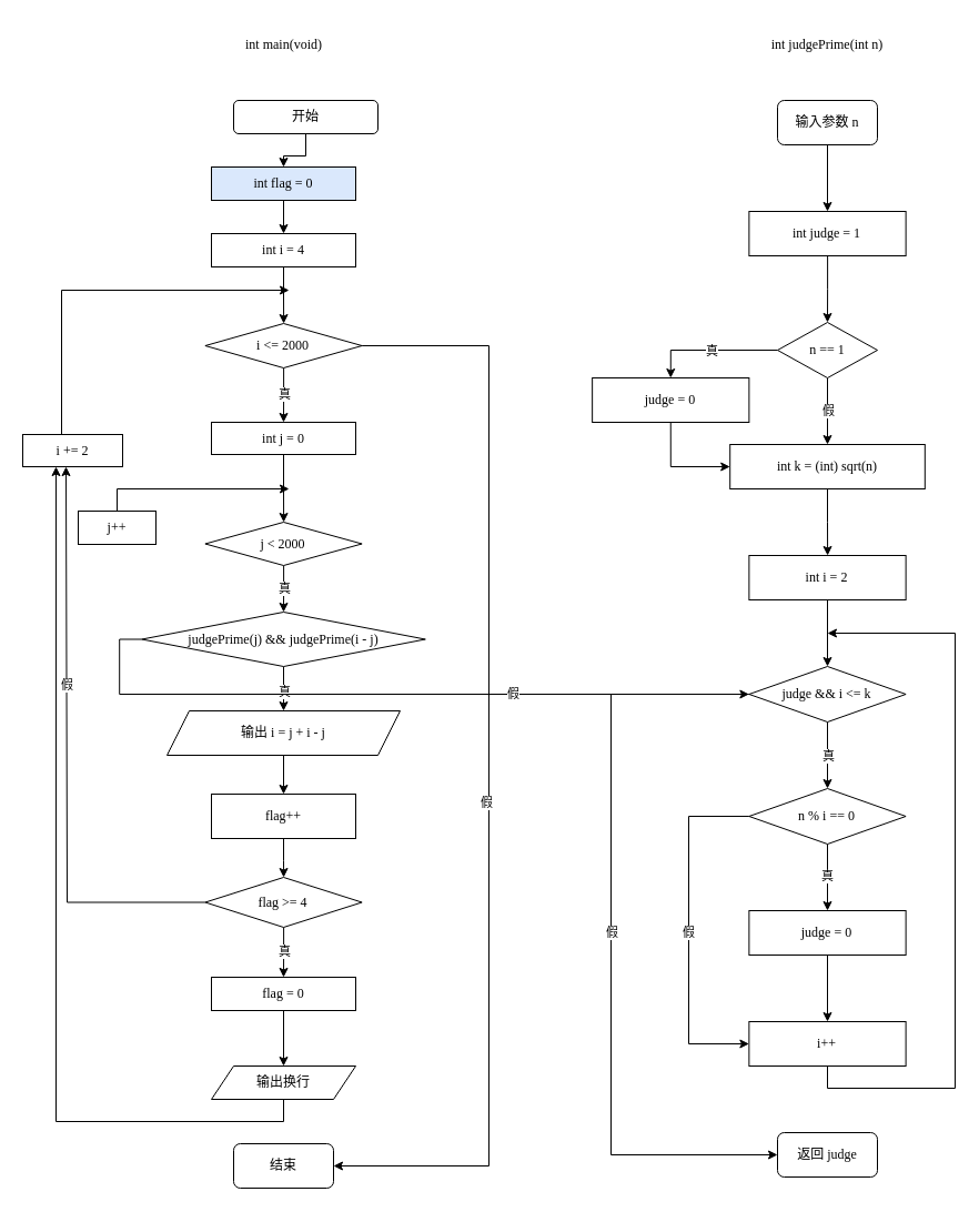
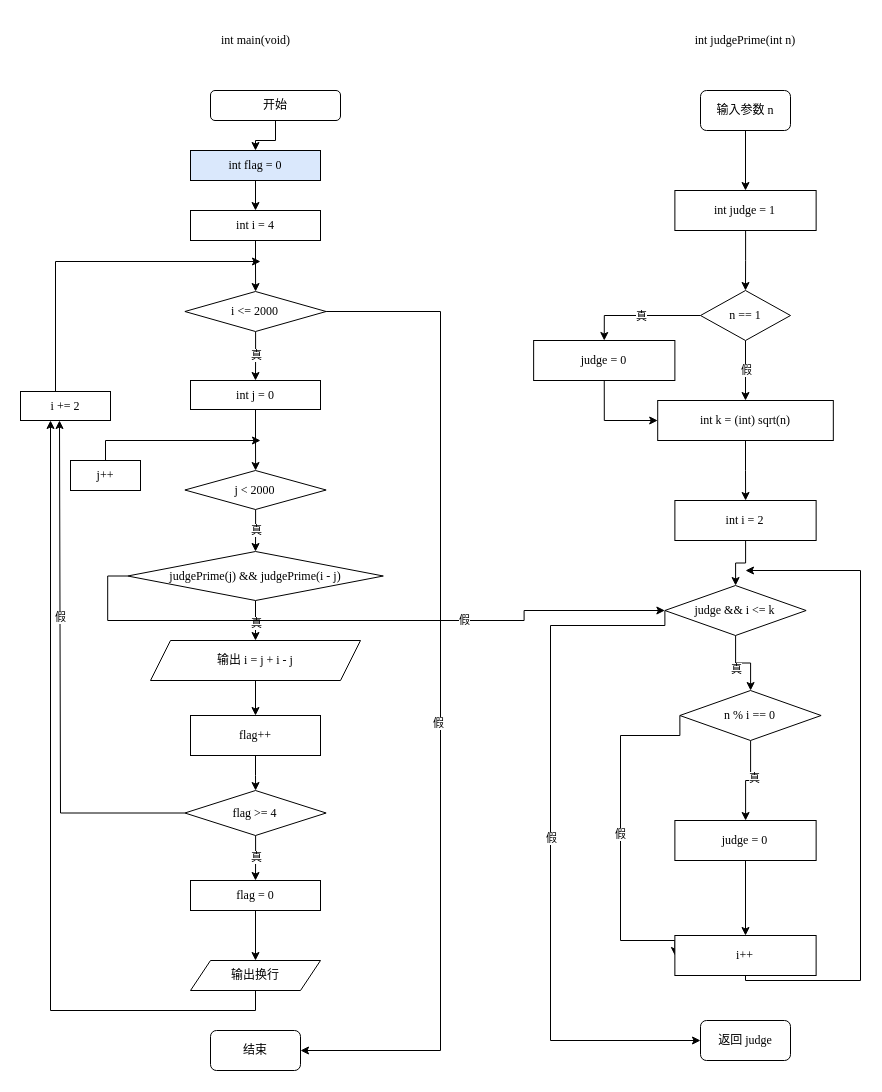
- <mxCell id="22" value="judge &amp;amp;&amp;amp; i &amp;lt;= k" style="rhombus;whiteSpace=wrap;html=1;fontFamily=JetBrains Mono;" parent="1" vertex="1"><mxGeometry x="674.38" y="600" width="141.25" height="50" as="geometry" /></mxCell>
+ <mxCell id="22" value="judge &amp;amp;&amp;amp; i &amp;lt;= k" style="rhombus;whiteSpace=wrap;html=1;fontFamily=JetBrains Mono;" parent="1" vertex="1"><mxGeometry x="664.38" y="585" width="141.25" height="50" as="geometry" /></mxCell>
- <mxCell id="27" value="n % i == 0" style="rhombus;whiteSpace=wrap;html=1;fontFamily=JetBrains Mono;" parent="1" vertex="1"><mxGeometry x="674.37" y="710" width="141.25" height="50" as="geometry" /></mxCell>
+ <mxCell id="27" value="n % i == 0" style="rhombus;whiteSpace=wrap;html=1;fontFamily=JetBrains Mono;" parent="1" vertex="1"><mxGeometry x="679.37" y="690" width="141.25" height="50" as="geometry" /></mxCell>
- <mxCell id="31" value="i++" style="rounded=0;whiteSpace=wrap;html=1;fontFamily=JetBrains Mono;" parent="1" vertex="1"><mxGeometry x="674.37" y="920" width="141.25" height="40" as="geometry" /></mxCell>
+ <mxCell id="31" value="i++" style="rounded=0;whiteSpace=wrap;html=1;fontFamily=JetBrains Mono;" parent="1" vertex="1"><mxGeometry x="674.37" y="935" width="141.25" height="40" as="geometry" /></mxCell>
